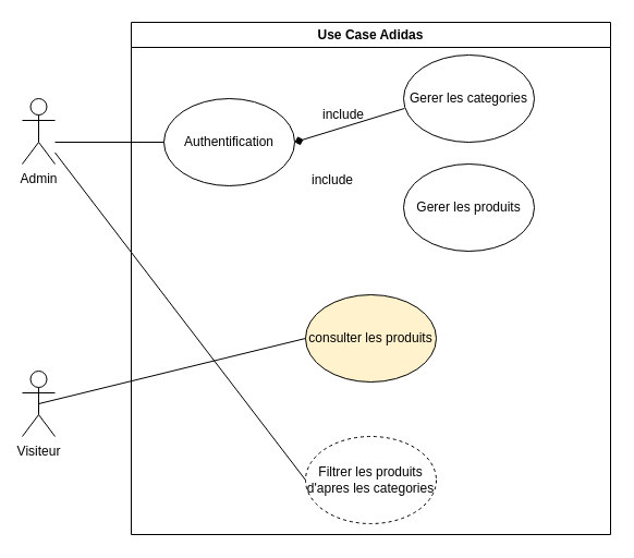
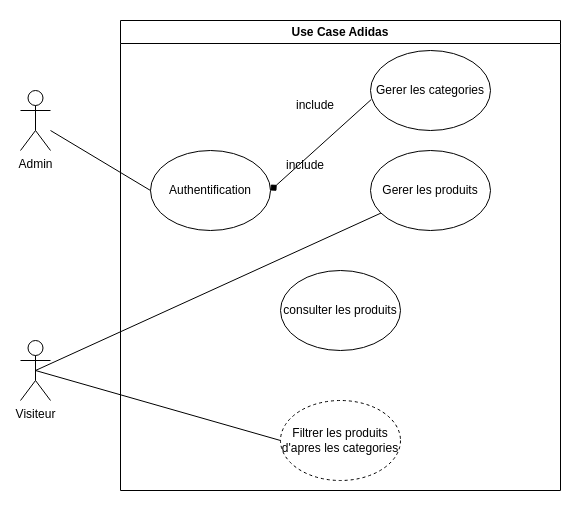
- <mxCell id="5" value="Authentification" style="ellipse;whiteSpace=wrap;html=1;" vertex="1" parent="2"><mxGeometry x="30" y="70" width="120" height="80" as="geometry" /></mxCell>
+ <mxCell id="5" value="Authentification" style="ellipse;whiteSpace=wrap;html=1;" vertex="1" parent="2"><mxGeometry x="30" y="130" width="120" height="80" as="geometry" /></mxCell>
- <mxCell id="15" value="" style="endArrow=none;html=1;exitX=0;exitY=0.5;exitDx=0;exitDy=0;" edge="1" parent="1" source="10" target="11"><mxGeometry width="50" height="50" relative="1" as="geometry"><mxPoint x="160" y="480" as="sourcePoint" /><mxPoint x="210" y="430" as="targetPoint" /></mxGeometry></mxCell>
+ <mxCell id="15" value="" style="endArrow=none;html=1;entryX=0.5;entryY=0.5;entryDx=0;entryDy=0;entryPerimeter=0;exitX=0;exitY=0.5;exitDx=0;exitDy=0;" edge="1" parent="1" source="10" target="13"><mxGeometry width="50" height="50" relative="1" as="geometry"><mxPoint x="160" y="480" as="sourcePoint" /><mxPoint x="210" y="430" as="targetPoint" /></mxGeometry></mxCell>
- <mxCell id="9" value="consulter les produits" style="ellipse;whiteSpace=wrap;html=1;fillColor=#fff2cc;" vertex="1" parent="2"><mxGeometry x="160" y="250" width="120" height="80" as="geometry" /></mxCell>
+ <mxCell id="9" value="consulter les produits" style="ellipse;whiteSpace=wrap;html=1;" vertex="1" parent="2"><mxGeometry x="160" y="250" width="120" height="80" as="geometry" /></mxCell>
- <mxCell id="14" value="" style="endArrow=none;html=1;entryX=0;entryY=0.5;entryDx=0;entryDy=0;exitX=0.5;exitY=0.5;exitDx=0;exitDy=0;exitPerimeter=0;" edge="1" parent="1" source="13" target="9"><mxGeometry width="50" height="50" relative="1" as="geometry"><mxPoint x="40" y="380" as="sourcePoint" /><mxPoint x="90" y="330" as="targetPoint" /></mxGeometry></mxCell>
+ <mxCell id="14" value="" style="endArrow=none;html=1;exitX=0.5;exitY=0.5;exitDx=0;exitDy=0;exitPerimeter=0;" edge="1" parent="1" source="13" target="4"><mxGeometry width="50" height="50" relative="1" as="geometry"><mxPoint x="40" y="380" as="sourcePoint" /><mxPoint x="90" y="330" as="targetPoint" /></mxGeometry></mxCell>
